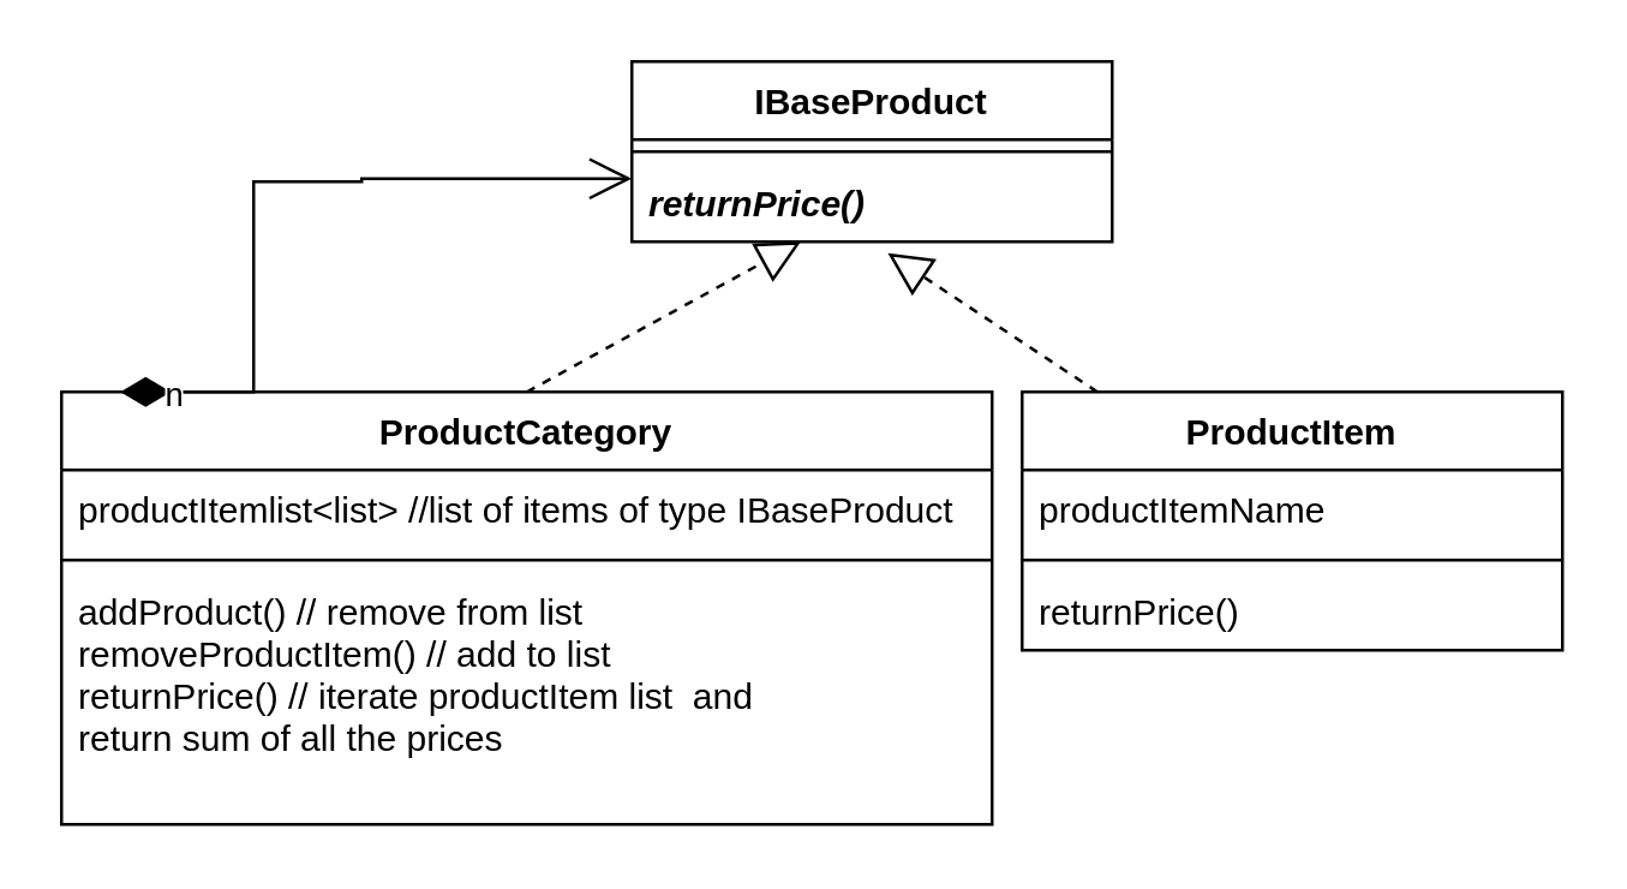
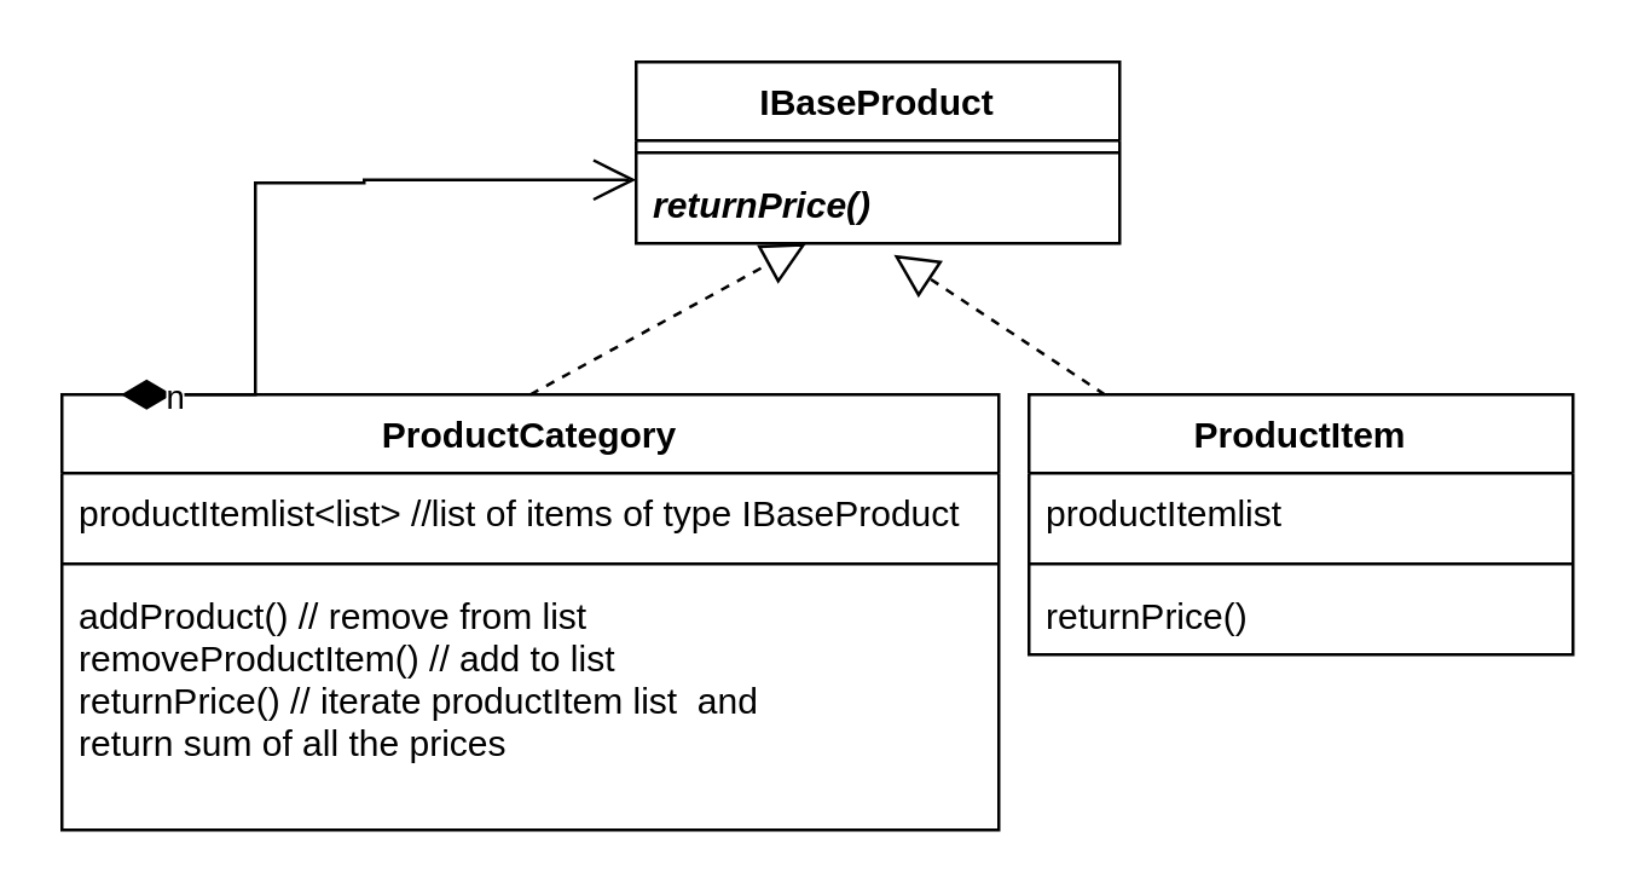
- <mxCell id="7" value="productItemName" style="text;strokeColor=none;fillColor=none;align=left;verticalAlign=top;spacingLeft=4;spacingRight=4;overflow=hidden;rotatable=0;points=[[0,0.5],[1,0.5]];portConstraint=eastwest;" vertex="1" parent="6"><mxGeometry y="26" width="180" height="26" as="geometry" /></mxCell>
+ <mxCell id="7" value="productItemlist" style="text;strokeColor=none;fillColor=none;align=left;verticalAlign=top;spacingLeft=4;spacingRight=4;overflow=hidden;rotatable=0;points=[[0,0.5],[1,0.5]];portConstraint=eastwest;" vertex="1" parent="6"><mxGeometry y="26" width="180" height="26" as="geometry" /></mxCell>
